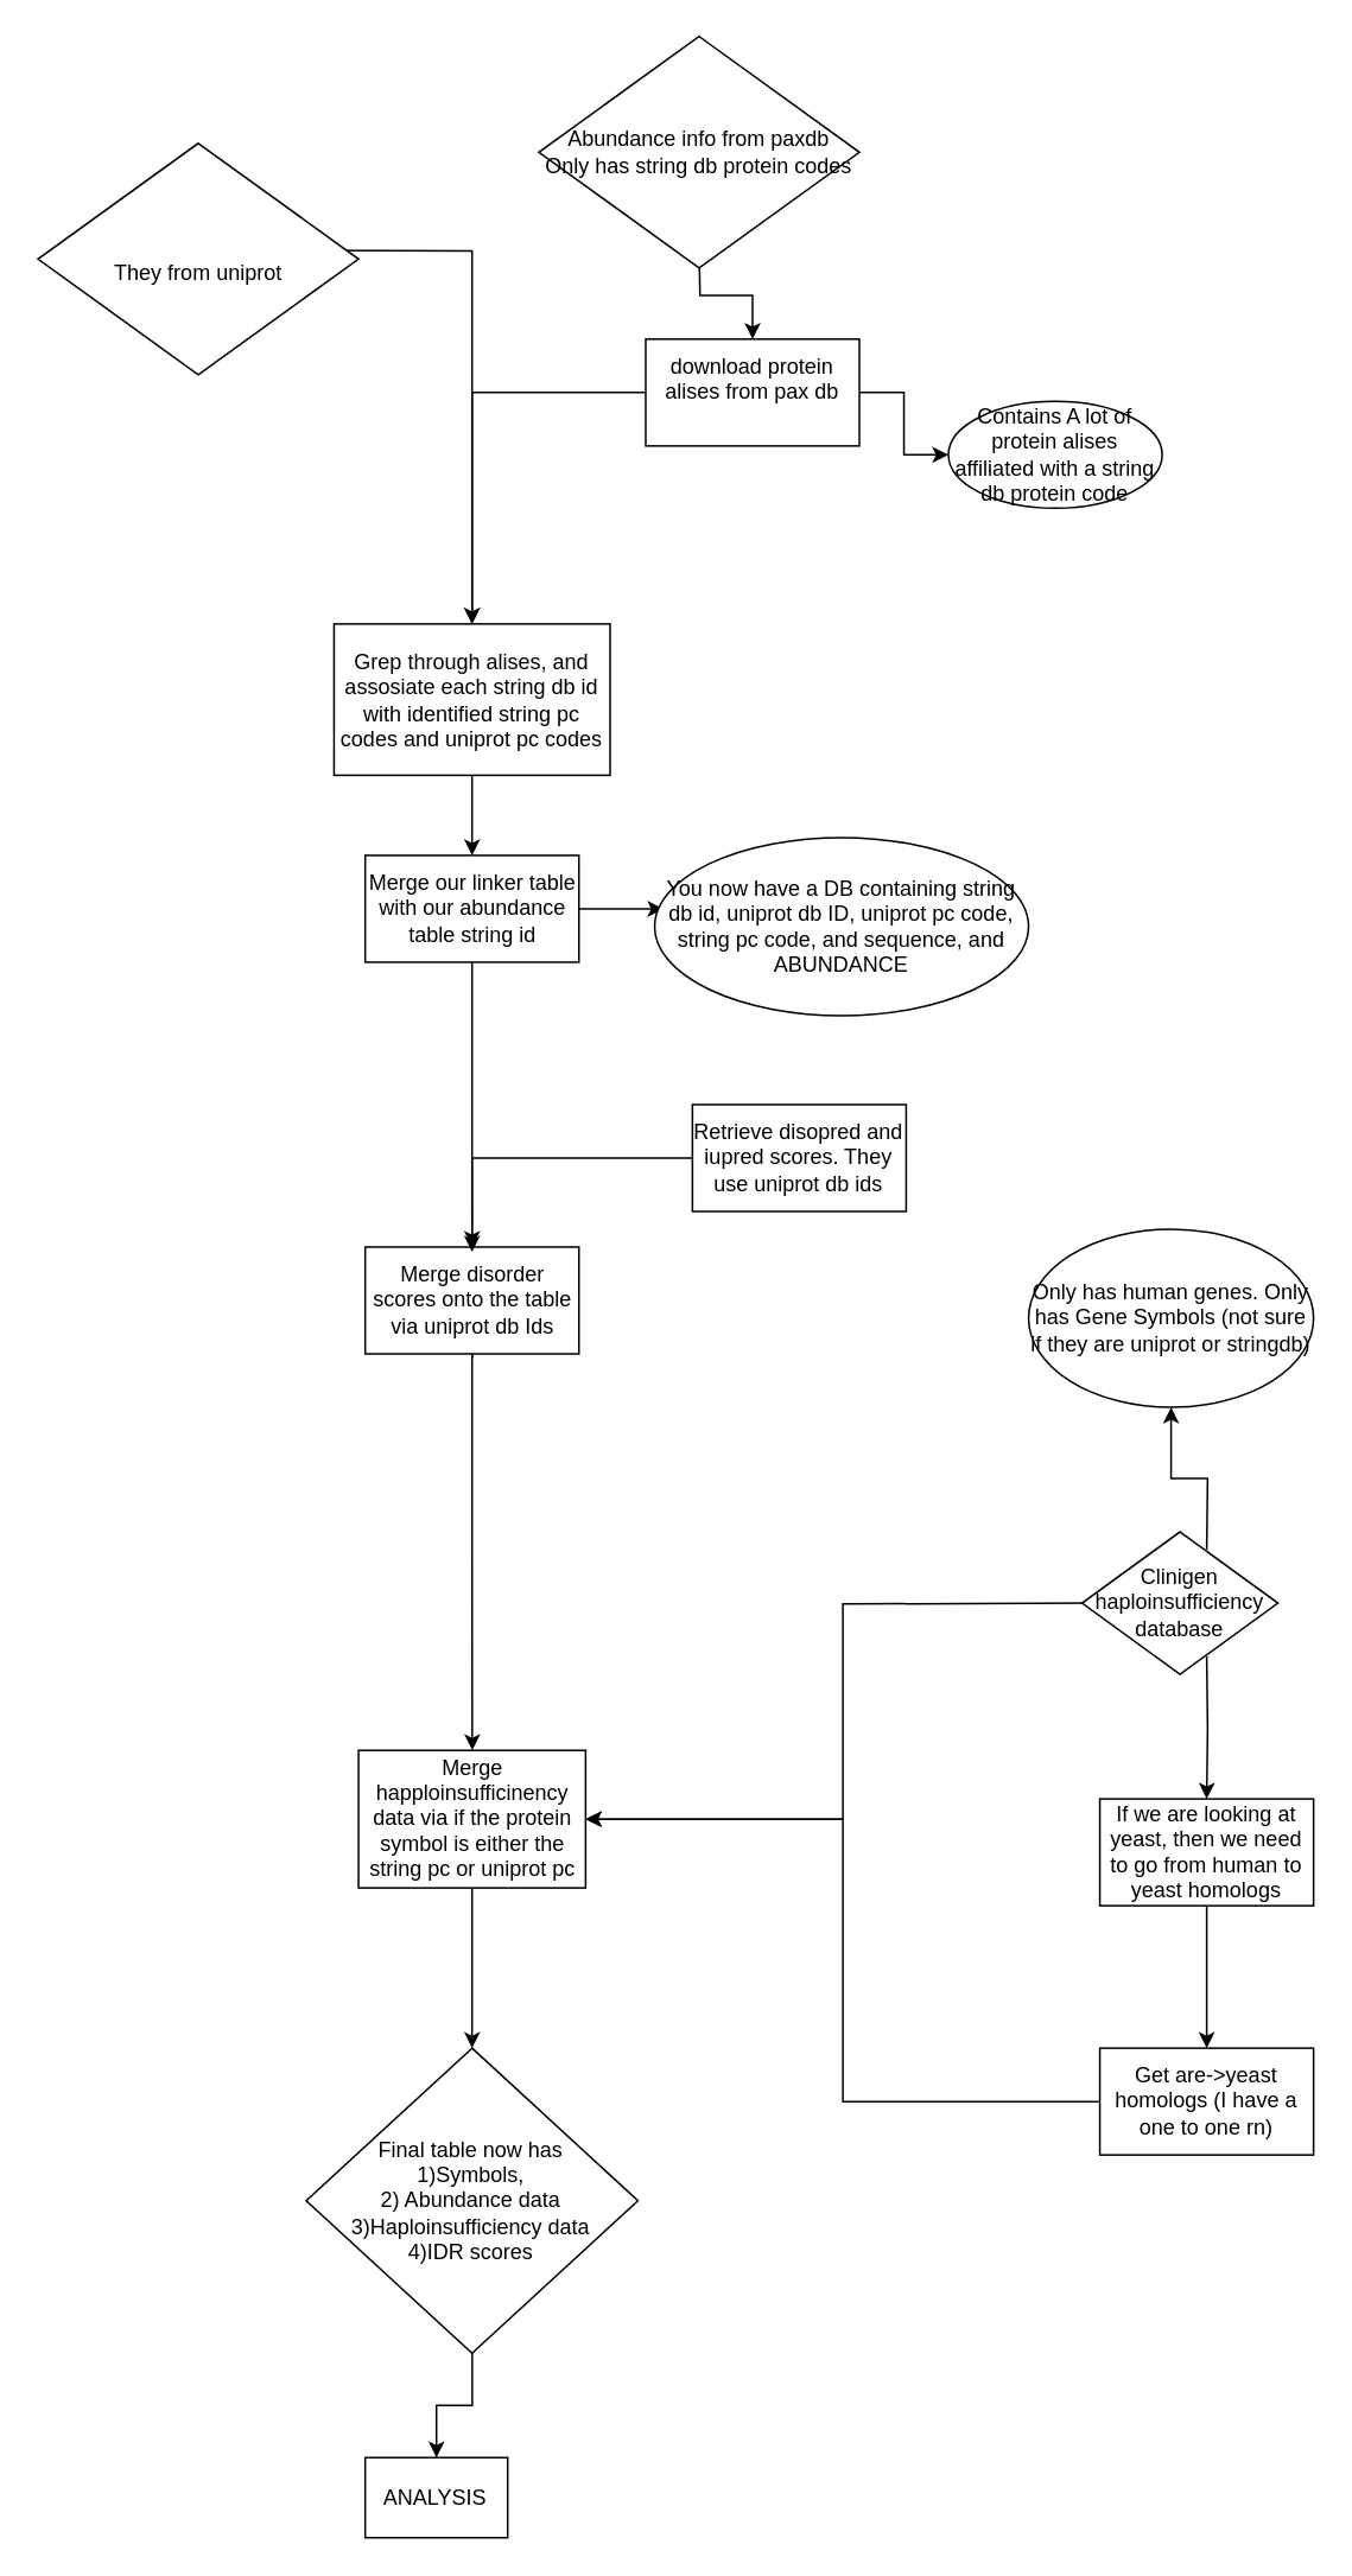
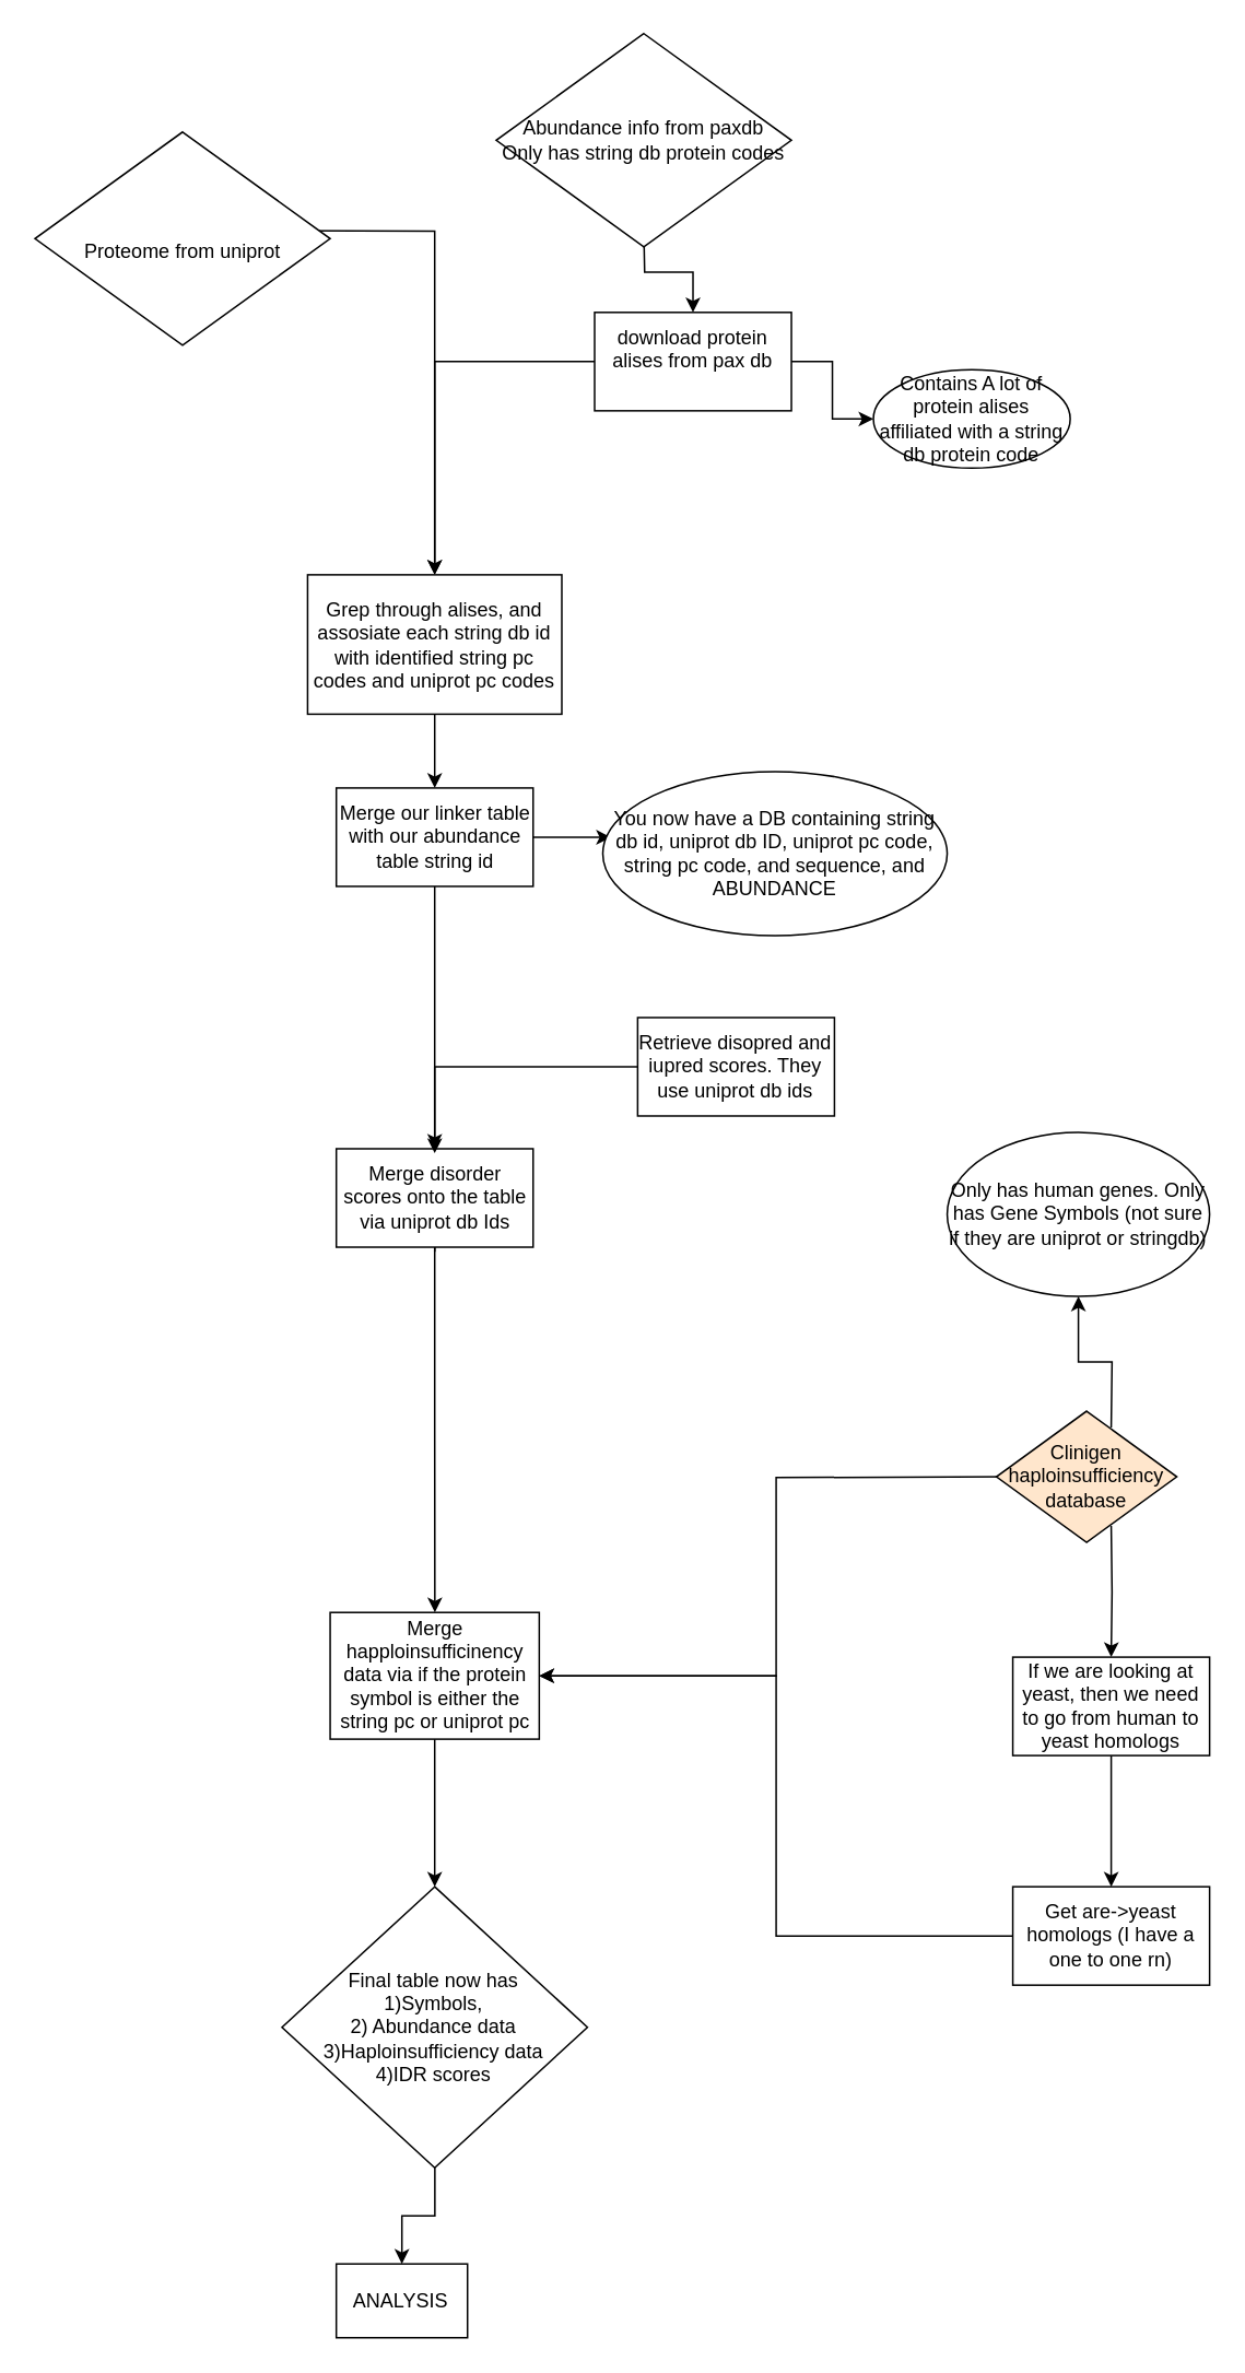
- <mxCell id="33" value="&lt;div&gt;&lt;br&gt;&lt;/div&gt;&lt;div&gt;They from uniprot&lt;/div&gt;" style="rhombus;whiteSpace=wrap;html=1;" vertex="1" parent="1"><mxGeometry x="20.75" y="80" width="180" height="130" as="geometry" /></mxCell>
+ <mxCell id="33" value="&lt;div&gt;&lt;br&gt;&lt;/div&gt;&lt;div&gt;Proteome from uniprot&lt;/div&gt;" style="rhombus;whiteSpace=wrap;html=1;" vertex="1" parent="1"><mxGeometry x="20.75" y="80" width="180" height="130" as="geometry" /></mxCell>
- <mxCell id="34" value="Clinigen haploinsufficiency database " style="rhombus;whiteSpace=wrap;html=1;" vertex="1" parent="1"><mxGeometry x="607" y="860" width="110" height="80" as="geometry" /></mxCell>
+ <mxCell id="34" value="Clinigen haploinsufficiency database " style="rhombus;whiteSpace=wrap;html=1;fillColor=#ffe6cc;" vertex="1" parent="1"><mxGeometry x="607" y="860" width="110" height="80" as="geometry" /></mxCell>
